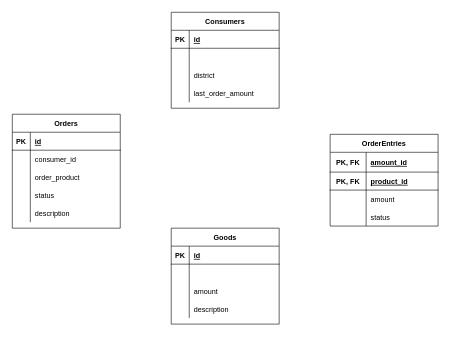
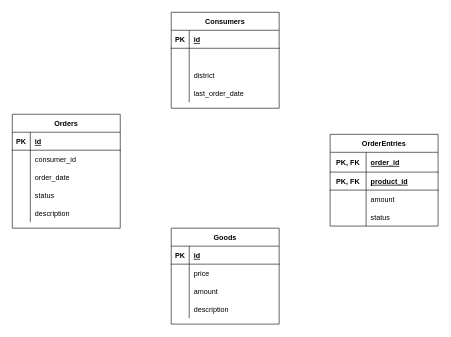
- <mxCell id="13" value="last_order_amount" style="shape=partialRectangle;connectable=0;fillColor=none;top=0;left=0;bottom=0;right=0;align=left;spacingLeft=6;overflow=hidden;" parent="11" vertex="1"><mxGeometry x="30" width="150" height="30" as="geometry" /></mxCell>
+ <mxCell id="13" value="last_order_date" style="shape=partialRectangle;connectable=0;fillColor=none;top=0;left=0;bottom=0;right=0;align=left;spacingLeft=6;overflow=hidden;" parent="11" vertex="1"><mxGeometry x="30" width="150" height="30" as="geometry" /></mxCell>
- <mxCell id="46" value="amount_id" style="shape=partialRectangle;connectable=0;fillColor=none;top=0;left=0;bottom=0;right=0;align=left;spacingLeft=6;fontStyle=5;overflow=hidden;" parent="44" vertex="1"><mxGeometry x="60" width="120" height="33" as="geometry" /></mxCell>
+ <mxCell id="46" value="order_id" style="shape=partialRectangle;connectable=0;fillColor=none;top=0;left=0;bottom=0;right=0;align=left;spacingLeft=6;fontStyle=5;overflow=hidden;" parent="44" vertex="1"><mxGeometry x="60" width="120" height="33" as="geometry" /></mxCell>
- <mxCell id="36" value="order_product" style="shape=partialRectangle;connectable=0;fillColor=none;top=0;left=0;bottom=0;right=0;align=left;spacingLeft=6;overflow=hidden;" parent="34" vertex="1"><mxGeometry x="30" width="150" height="30" as="geometry" /></mxCell>
+ <mxCell id="36" value="order_date" style="shape=partialRectangle;connectable=0;fillColor=none;top=0;left=0;bottom=0;right=0;align=left;spacingLeft=6;overflow=hidden;" parent="34" vertex="1"><mxGeometry x="30" width="150" height="30" as="geometry" /></mxCell>
+ <mxCell id="20" value="price" style="shape=partialRectangle;connectable=0;fillColor=none;top=0;left=0;bottom=0;right=0;align=left;spacingLeft=6;overflow=hidden;" parent="18" vertex="1"><mxGeometry x="30" width="150" height="30" as="geometry" /></mxCell>
